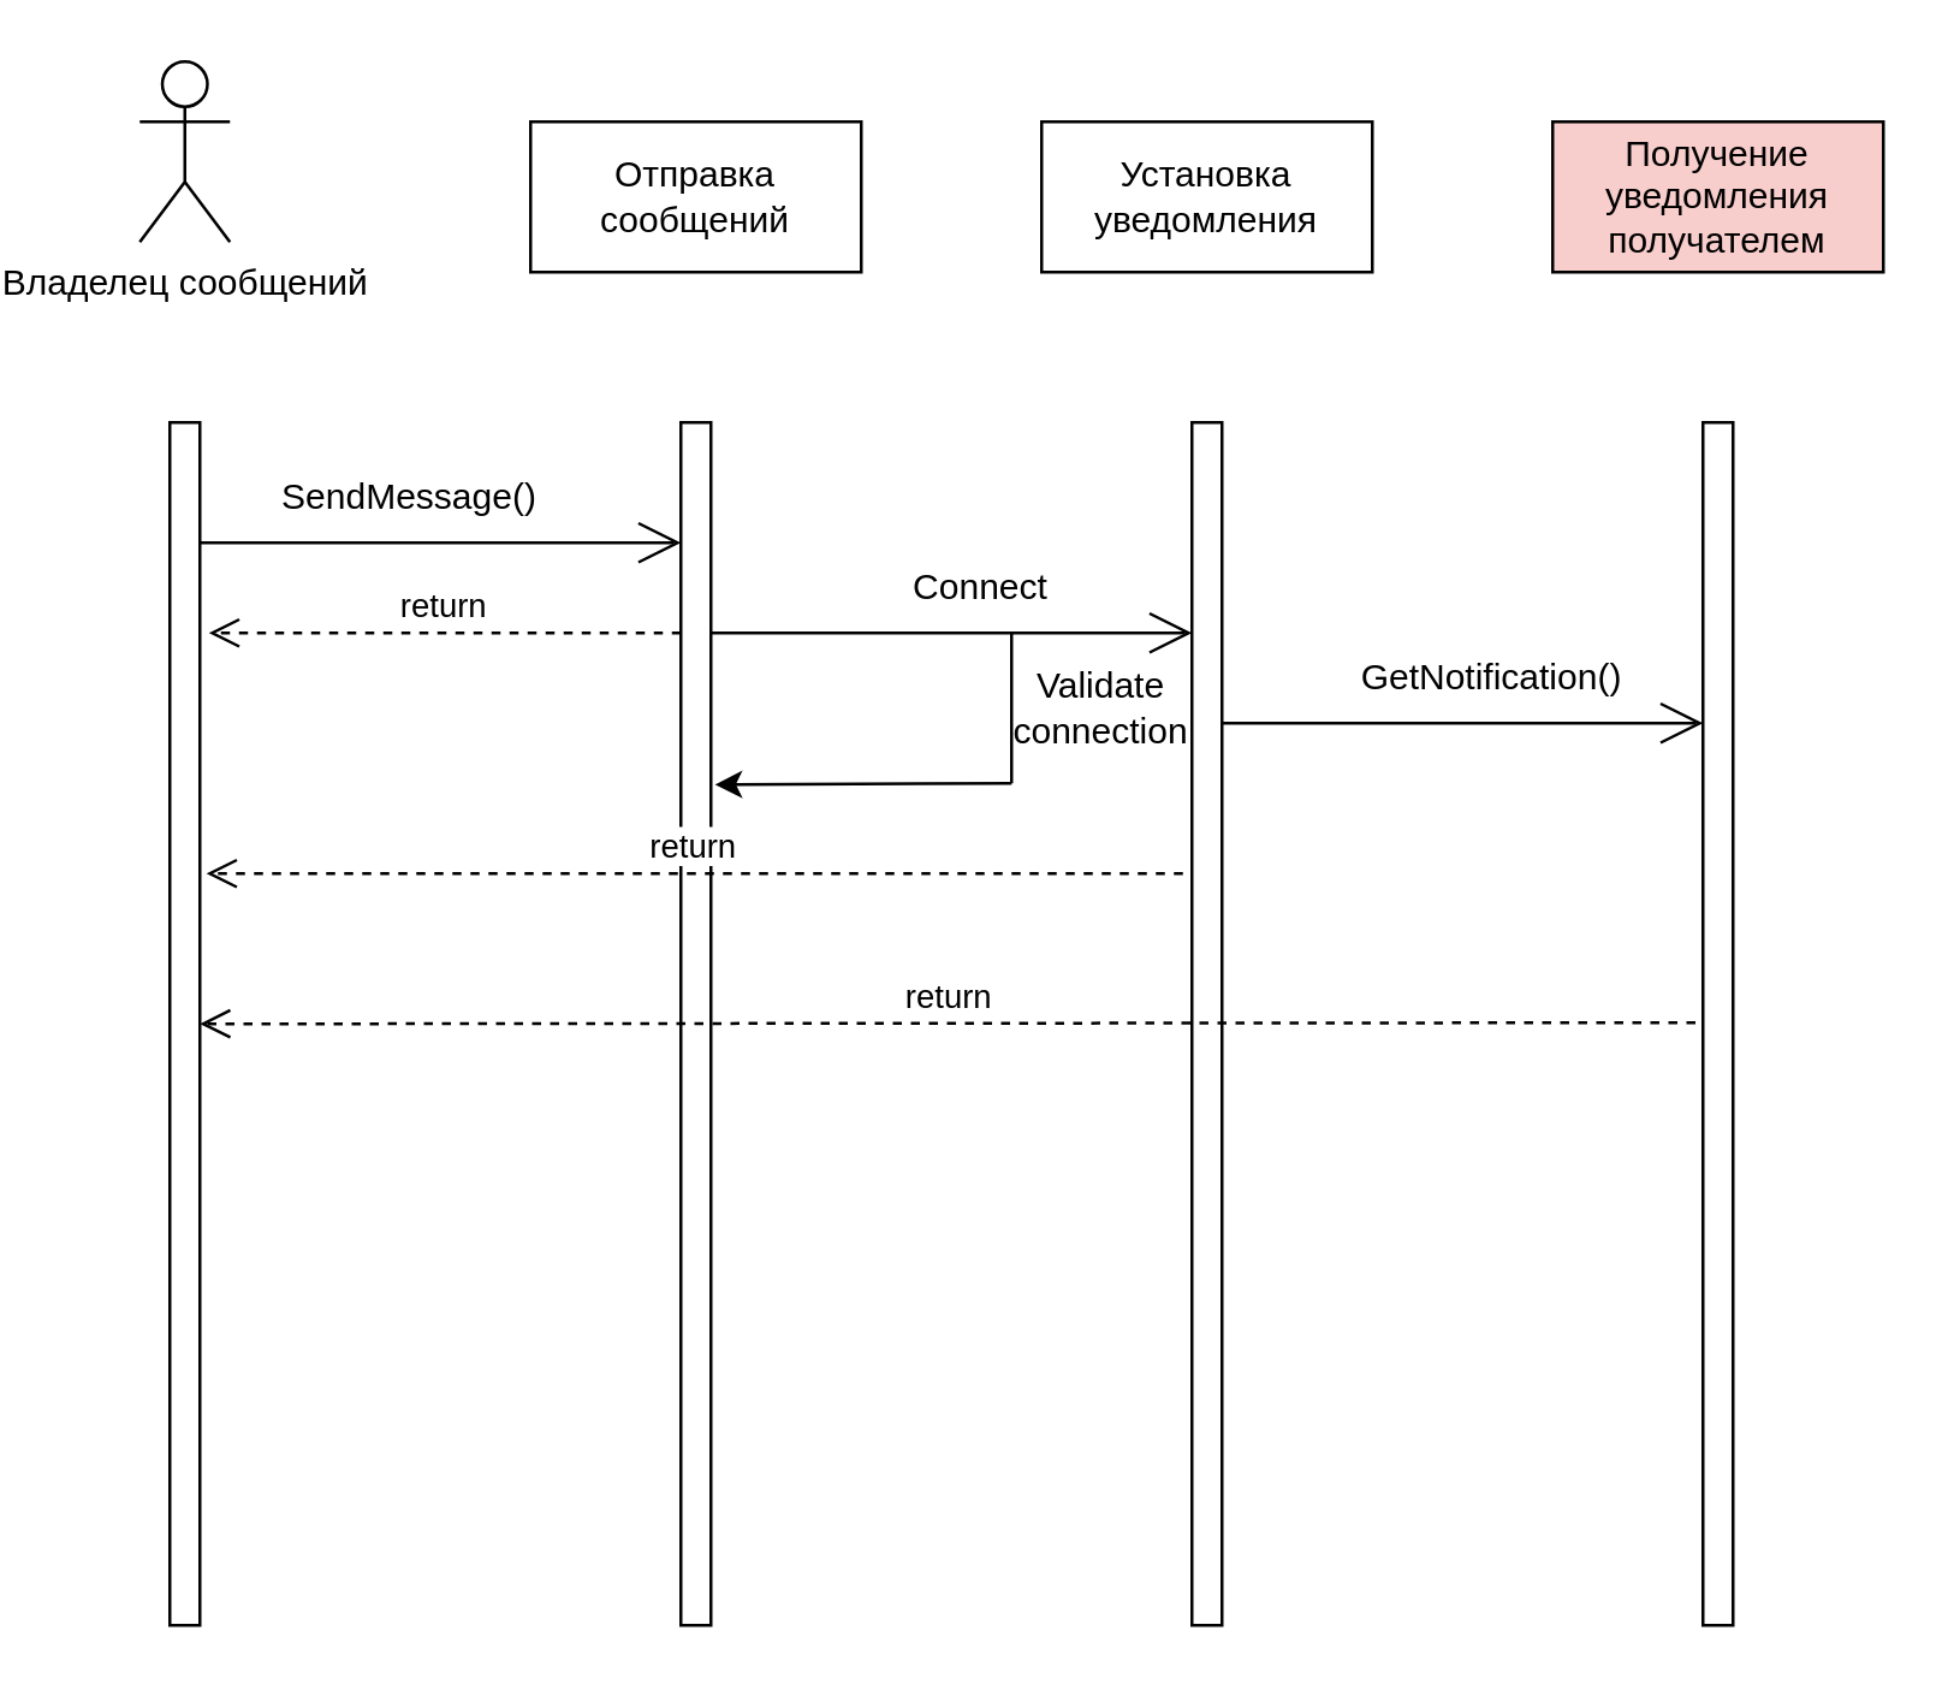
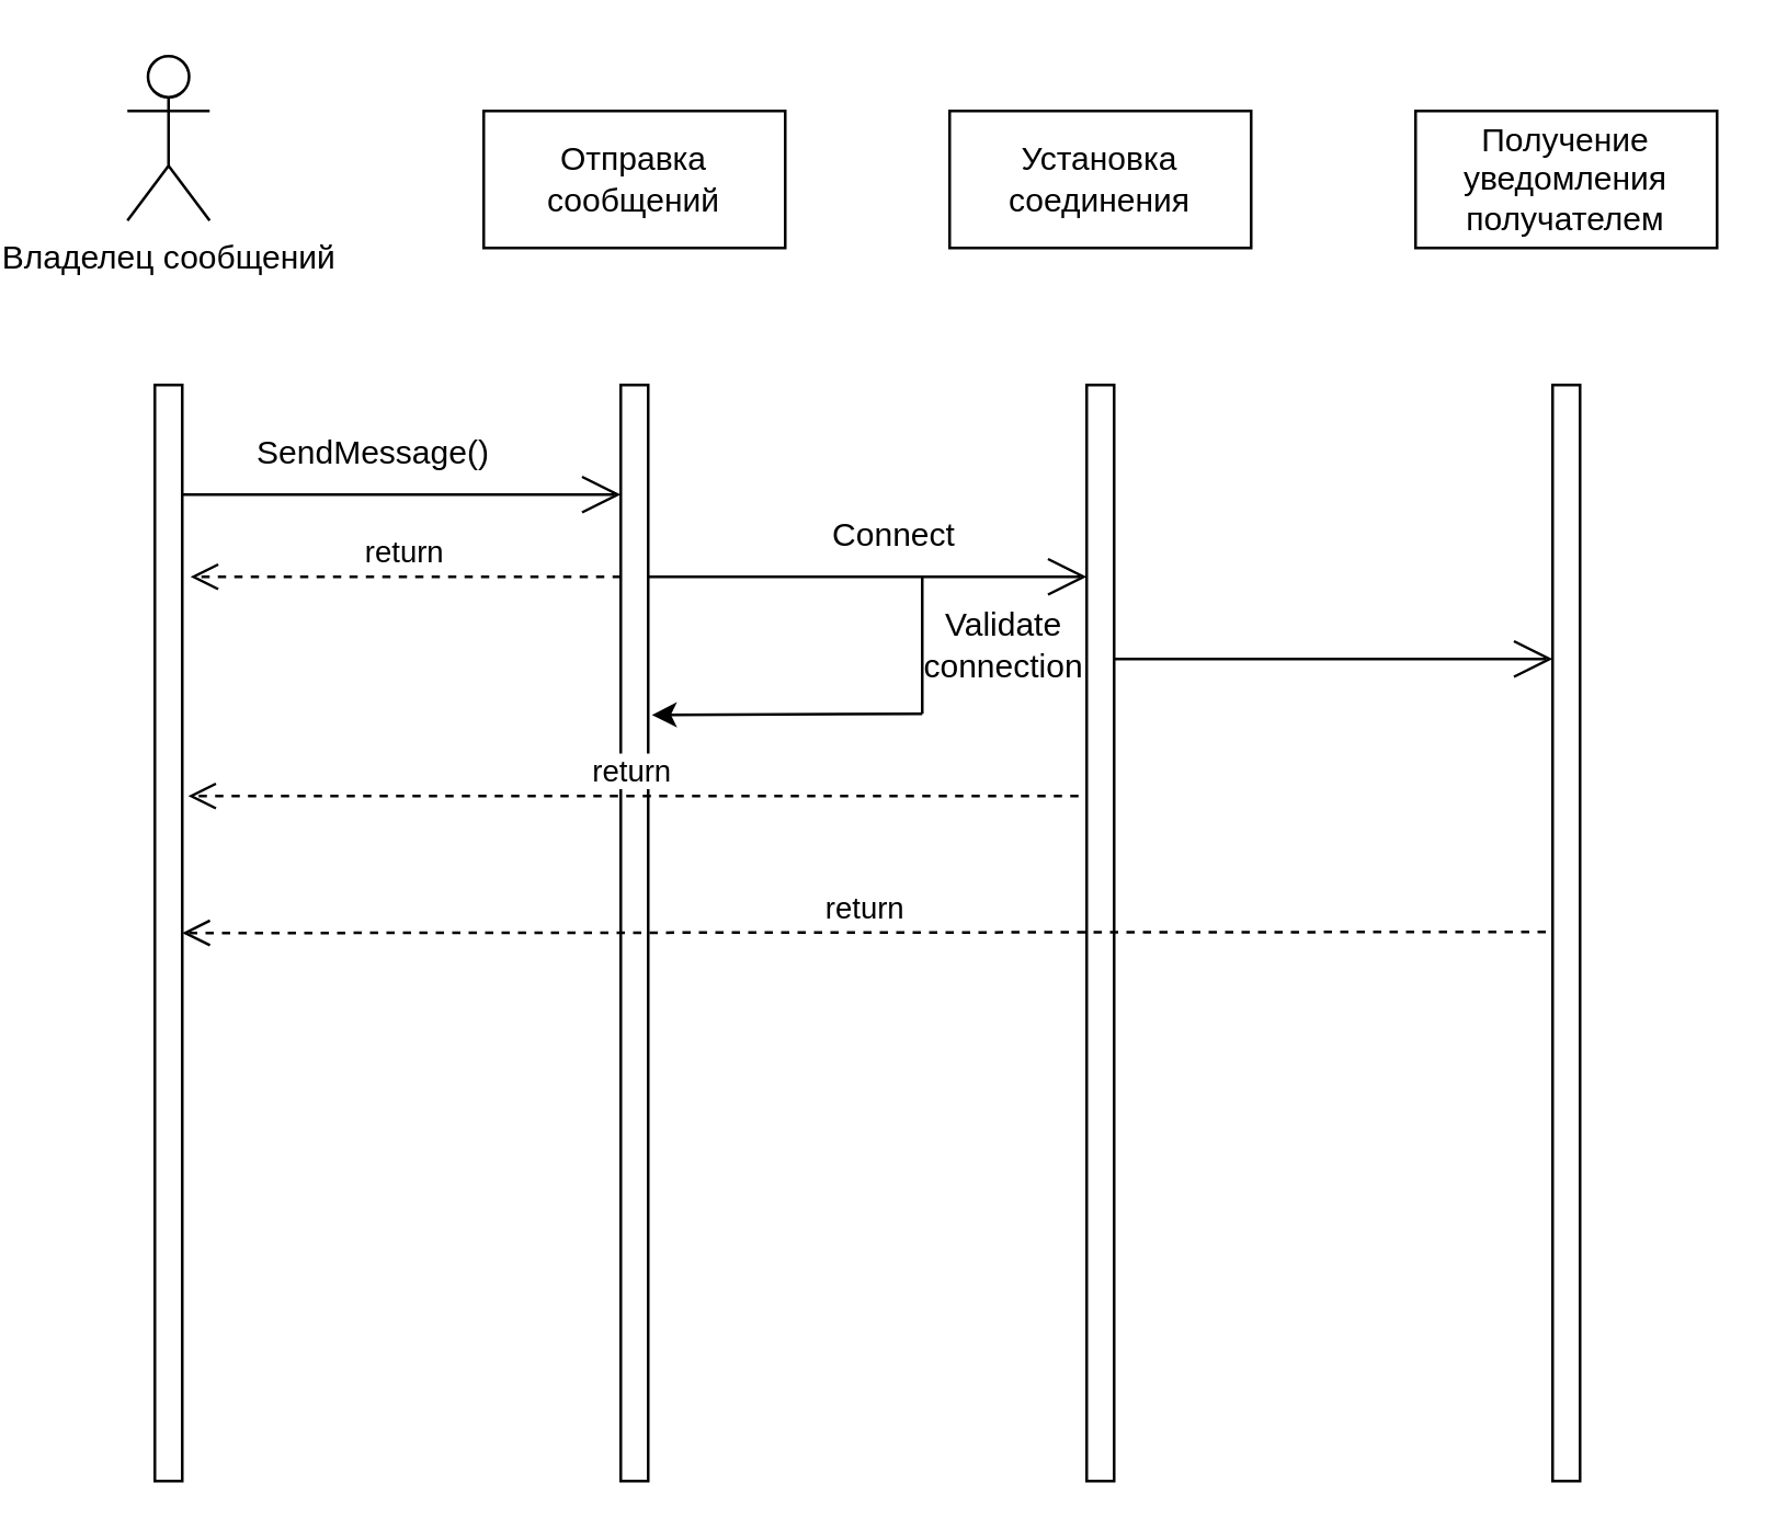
- <mxCell id="7" value="Установка уведомления" style="html=1;whiteSpace=wrap;" parent="1" vertex="1"><mxGeometry x="320" y="40" width="110" height="50" as="geometry" /></mxCell>
+ <mxCell id="7" value="Установка соединения" style="html=1;whiteSpace=wrap;" parent="1" vertex="1"><mxGeometry x="320" y="40" width="110" height="50" as="geometry" /></mxCell>
- <mxCell id="8" value="Получение уведомления получателем" style="html=1;whiteSpace=wrap;fillColor=#f8cecc;" parent="1" vertex="1"><mxGeometry x="490" y="40" width="110" height="50" as="geometry" /></mxCell>
+ <mxCell id="8" value="Получение уведомления получателем" style="html=1;whiteSpace=wrap;" parent="1" vertex="1"><mxGeometry x="490" y="40" width="110" height="50" as="geometry" /></mxCell>
- <mxCell id="18" value="GetNotification()" style="text;html=1;strokeColor=none;fillColor=none;align=center;verticalAlign=middle;whiteSpace=wrap;rounded=0;" parent="1" vertex="1"><mxGeometry x="440" y="210" width="60" height="30" as="geometry" /></mxCell>
